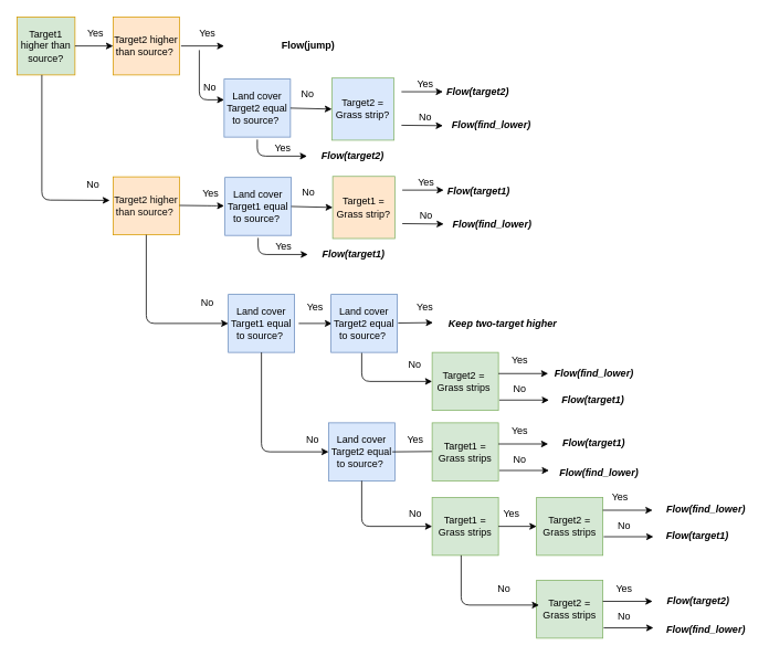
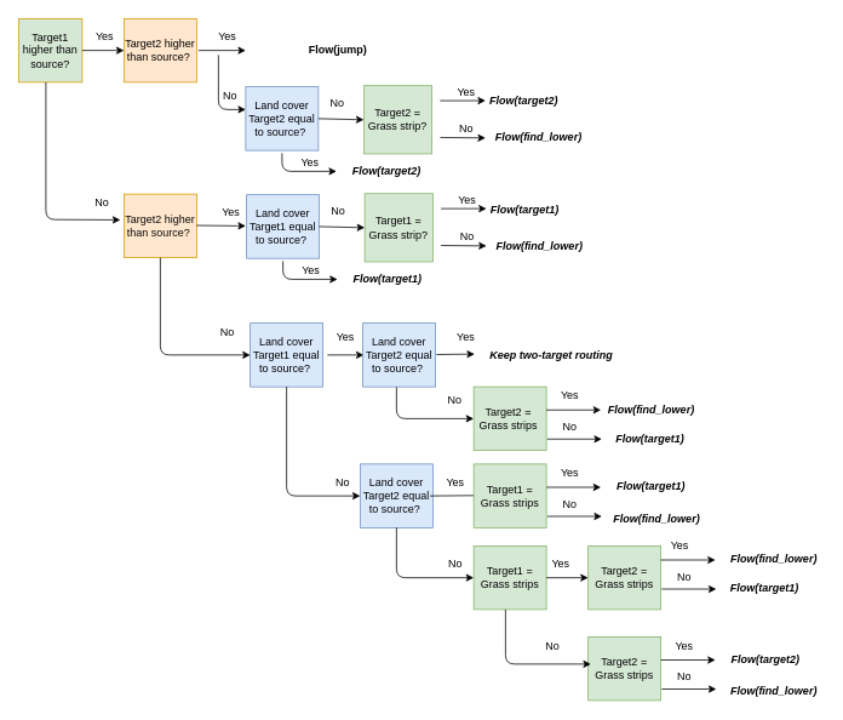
- <mxCell id="69" value="Target2 = Grass strip?" style="whiteSpace=wrap;html=1;aspect=fixed;fillColor=#dae8fc;strokeColor=#82b366;" parent="1" vertex="1"><mxGeometry x="400" y="93.75" width="75" height="75" as="geometry" /></mxCell>
+ <mxCell id="69" value="Target2 = Grass strip?" style="whiteSpace=wrap;html=1;aspect=fixed;fillColor=#d5e8d4;strokeColor=#82b366;" parent="1" vertex="1"><mxGeometry x="400" y="93.75" width="75" height="75" as="geometry" /></mxCell>
- <mxCell id="86" value="Target1 = Grass strip?" style="whiteSpace=wrap;html=1;aspect=fixed;fillColor=#ffe6cc;strokeColor=#82b366;" parent="1" vertex="1"><mxGeometry x="401" y="212.5" width="75" height="75" as="geometry" /></mxCell>
+ <mxCell id="86" value="Target1 = Grass strip?" style="whiteSpace=wrap;html=1;aspect=fixed;fillColor=#d5e8d4;strokeColor=#82b366;" parent="1" vertex="1"><mxGeometry x="401" y="212.5" width="75" height="75" as="geometry" /></mxCell>
- <mxCell id="73" value="Keep two-target higher" style="text;html=1;align=center;verticalAlign=middle;resizable=0;points=[];autosize=1;fontStyle=3" parent="1" vertex="1"><mxGeometry x="531" y="380" width="150" height="20" as="geometry" /></mxCell>
+ <mxCell id="73" value="Keep two-target routing" style="text;html=1;align=center;verticalAlign=middle;resizable=0;points=[];autosize=1;fontStyle=3" parent="1" vertex="1"><mxGeometry x="531" y="380" width="150" height="20" as="geometry" /></mxCell>
